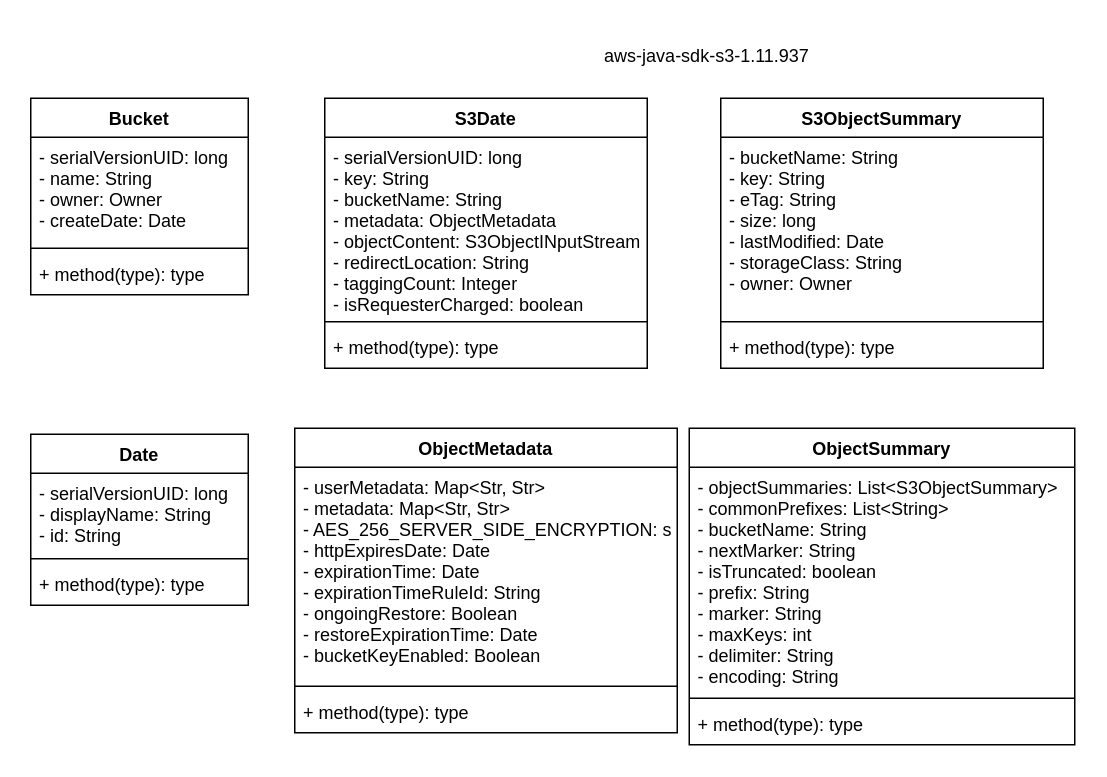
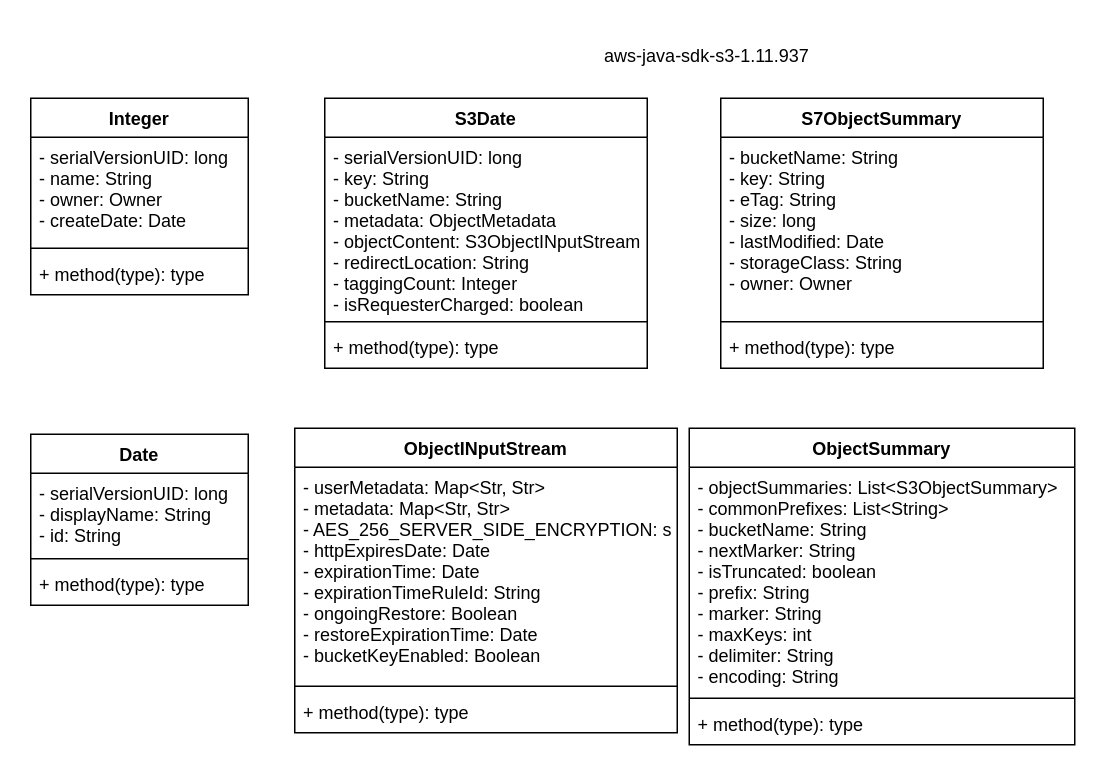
- <mxCell id="2" value="Bucket" style="swimlane;fontStyle=1;align=center;verticalAlign=top;childLayout=stackLayout;horizontal=1;startSize=26;horizontalStack=0;resizeParent=1;resizeParentMax=0;resizeLast=0;collapsible=1;marginBottom=0;" vertex="1" parent="1"><mxGeometry x="20" y="65" width="145" height="131" as="geometry" /></mxCell>
+ <mxCell id="2" value="Integer" style="swimlane;fontStyle=1;align=center;verticalAlign=top;childLayout=stackLayout;horizontal=1;startSize=26;horizontalStack=0;resizeParent=1;resizeParentMax=0;resizeLast=0;collapsible=1;marginBottom=0;" vertex="1" parent="1"><mxGeometry x="20" y="65" width="145" height="131" as="geometry" /></mxCell>
- <mxCell id="10" value="S3ObjectSummary" style="swimlane;fontStyle=1;align=center;verticalAlign=top;childLayout=stackLayout;horizontal=1;startSize=26;horizontalStack=0;resizeParent=1;resizeParentMax=0;resizeLast=0;collapsible=1;marginBottom=0;" vertex="1" parent="1"><mxGeometry x="480" y="65" width="215" height="180" as="geometry" /></mxCell>
+ <mxCell id="10" value="S7ObjectSummary" style="swimlane;fontStyle=1;align=center;verticalAlign=top;childLayout=stackLayout;horizontal=1;startSize=26;horizontalStack=0;resizeParent=1;resizeParentMax=0;resizeLast=0;collapsible=1;marginBottom=0;" vertex="1" parent="1"><mxGeometry x="480" y="65" width="215" height="180" as="geometry" /></mxCell>
- <mxCell id="18" value="ObjectMetadata" style="swimlane;fontStyle=1;align=center;verticalAlign=top;childLayout=stackLayout;horizontal=1;startSize=26;horizontalStack=0;resizeParent=1;resizeParentMax=0;resizeLast=0;collapsible=1;marginBottom=0;" vertex="1" parent="1"><mxGeometry x="196" y="285" width="255" height="203" as="geometry" /></mxCell>
+ <mxCell id="18" value="ObjectINputStream" style="swimlane;fontStyle=1;align=center;verticalAlign=top;childLayout=stackLayout;horizontal=1;startSize=26;horizontalStack=0;resizeParent=1;resizeParentMax=0;resizeLast=0;collapsible=1;marginBottom=0;" vertex="1" parent="1"><mxGeometry x="196" y="285" width="255" height="203" as="geometry" /></mxCell>
